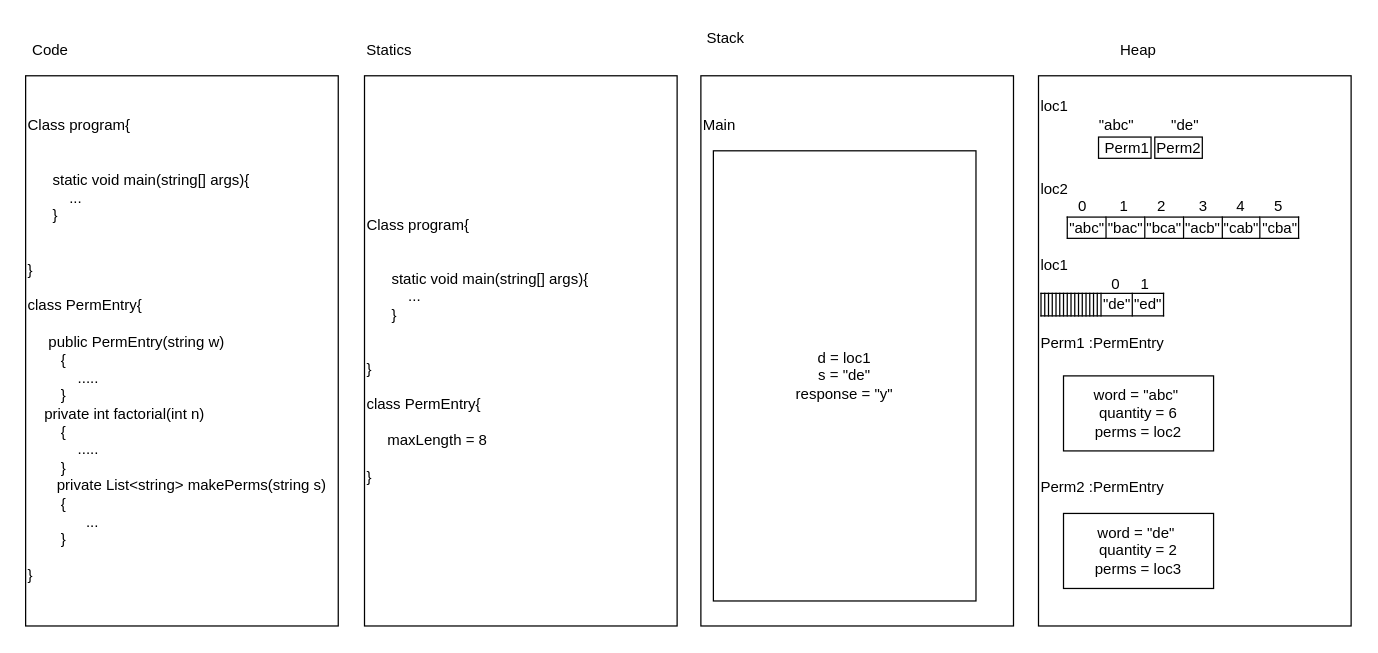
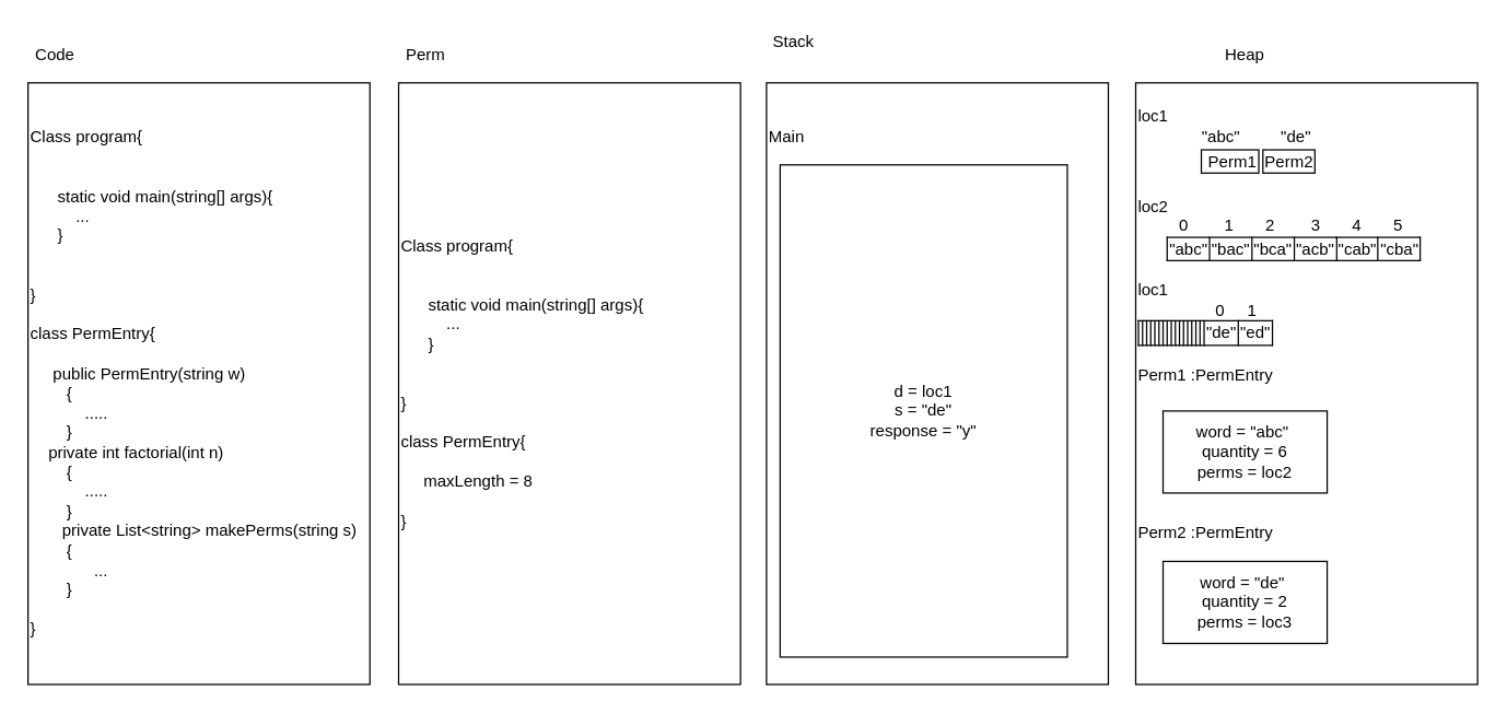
- <mxCell id="5" value="Statics" style="text;html=1;strokeColor=none;fillColor=none;align=center;verticalAlign=middle;whiteSpace=wrap;rounded=0;" parent="1" vertex="1"><mxGeometry x="291" y="30" width="40" height="20" as="geometry" /></mxCell>
+ <mxCell id="5" value="Perm" style="text;html=1;strokeColor=none;fillColor=none;align=center;verticalAlign=middle;whiteSpace=wrap;rounded=0;" parent="1" vertex="1"><mxGeometry x="291" y="30" width="40" height="20" as="geometry" /></mxCell>
